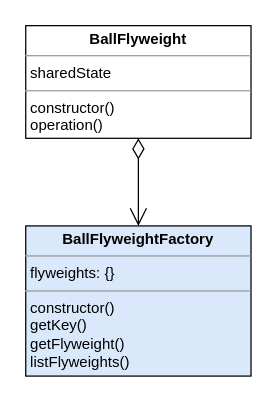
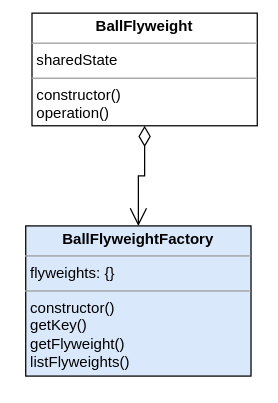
- <mxCell id="3" value="&lt;p style=&quot;margin:0px;margin-top:4px;text-align:center;&quot;&gt;&lt;b&gt;BallFlyweight&lt;/b&gt;&lt;/p&gt;&lt;hr size=&quot;1&quot;&gt;&lt;p style=&quot;margin:0px;margin-left:4px;&quot;&gt;sharedState&lt;/p&gt;&lt;hr size=&quot;1&quot;&gt;&lt;p style=&quot;margin:0px;margin-left:4px;&quot;&gt;constructor()&lt;/p&gt;&lt;p style=&quot;margin:0px;margin-left:4px;&quot;&gt;operation()&lt;/p&gt;&lt;p style=&quot;margin:0px;margin-left:4px;&quot;&gt;&lt;br&gt;&lt;/p&gt;&lt;p style=&quot;margin:0px;margin-left:4px;&quot;&gt;&lt;br&gt;&lt;/p&gt;" style="verticalAlign=top;align=left;overflow=fill;fontSize=12;fontFamily=Helvetica;html=1;" parent="1" vertex="1"><mxGeometry x="20" y="20" width="180" height="90" as="geometry" /></mxCell>
+ <mxCell id="3" value="&lt;p style=&quot;margin:0px;margin-top:4px;text-align:center;&quot;&gt;&lt;b&gt;BallFlyweight&lt;/b&gt;&lt;/p&gt;&lt;hr size=&quot;1&quot;&gt;&lt;p style=&quot;margin:0px;margin-left:4px;&quot;&gt;sharedState&lt;/p&gt;&lt;hr size=&quot;1&quot;&gt;&lt;p style=&quot;margin:0px;margin-left:4px;&quot;&gt;constructor()&lt;/p&gt;&lt;p style=&quot;margin:0px;margin-left:4px;&quot;&gt;operation()&lt;/p&gt;&lt;p style=&quot;margin:0px;margin-left:4px;&quot;&gt;&lt;br&gt;&lt;/p&gt;&lt;p style=&quot;margin:0px;margin-left:4px;&quot;&gt;&lt;br&gt;&lt;/p&gt;" style="verticalAlign=top;align=left;overflow=fill;fontSize=12;fontFamily=Helvetica;html=1;" parent="1" vertex="1"><mxGeometry x="25" y="10" width="180" height="90" as="geometry" /></mxCell>
